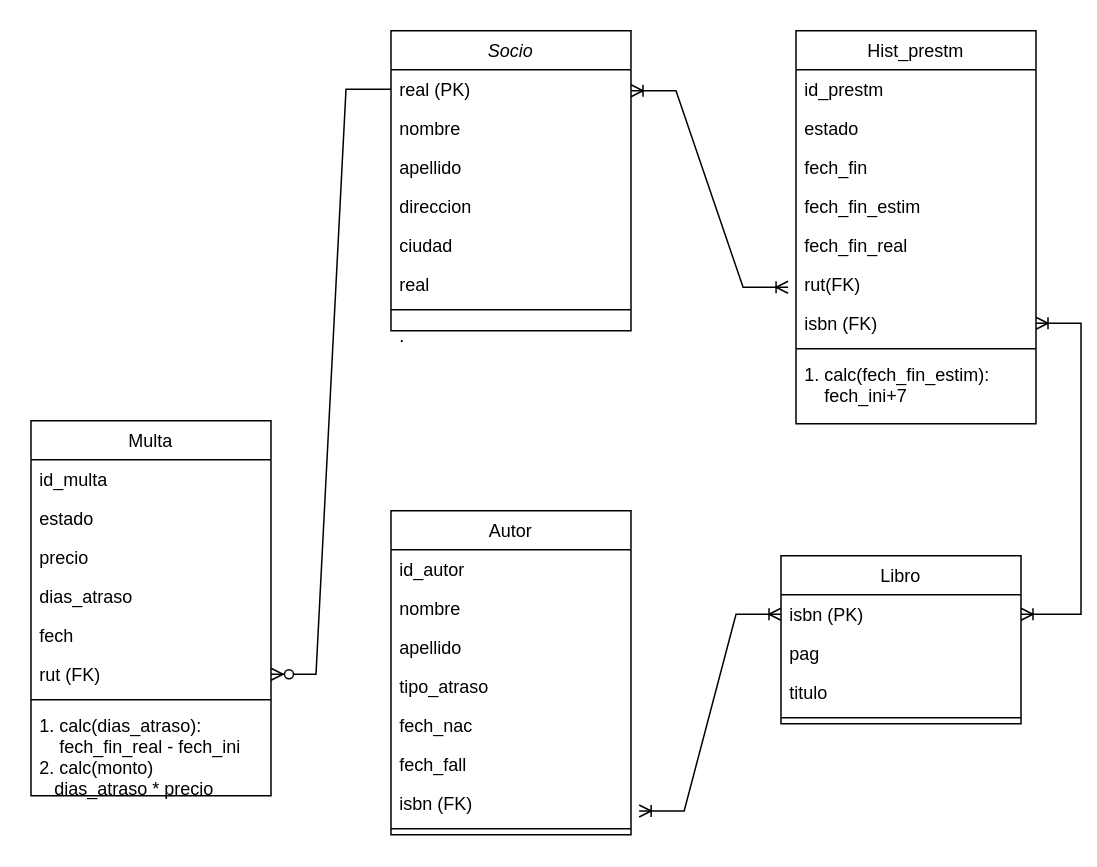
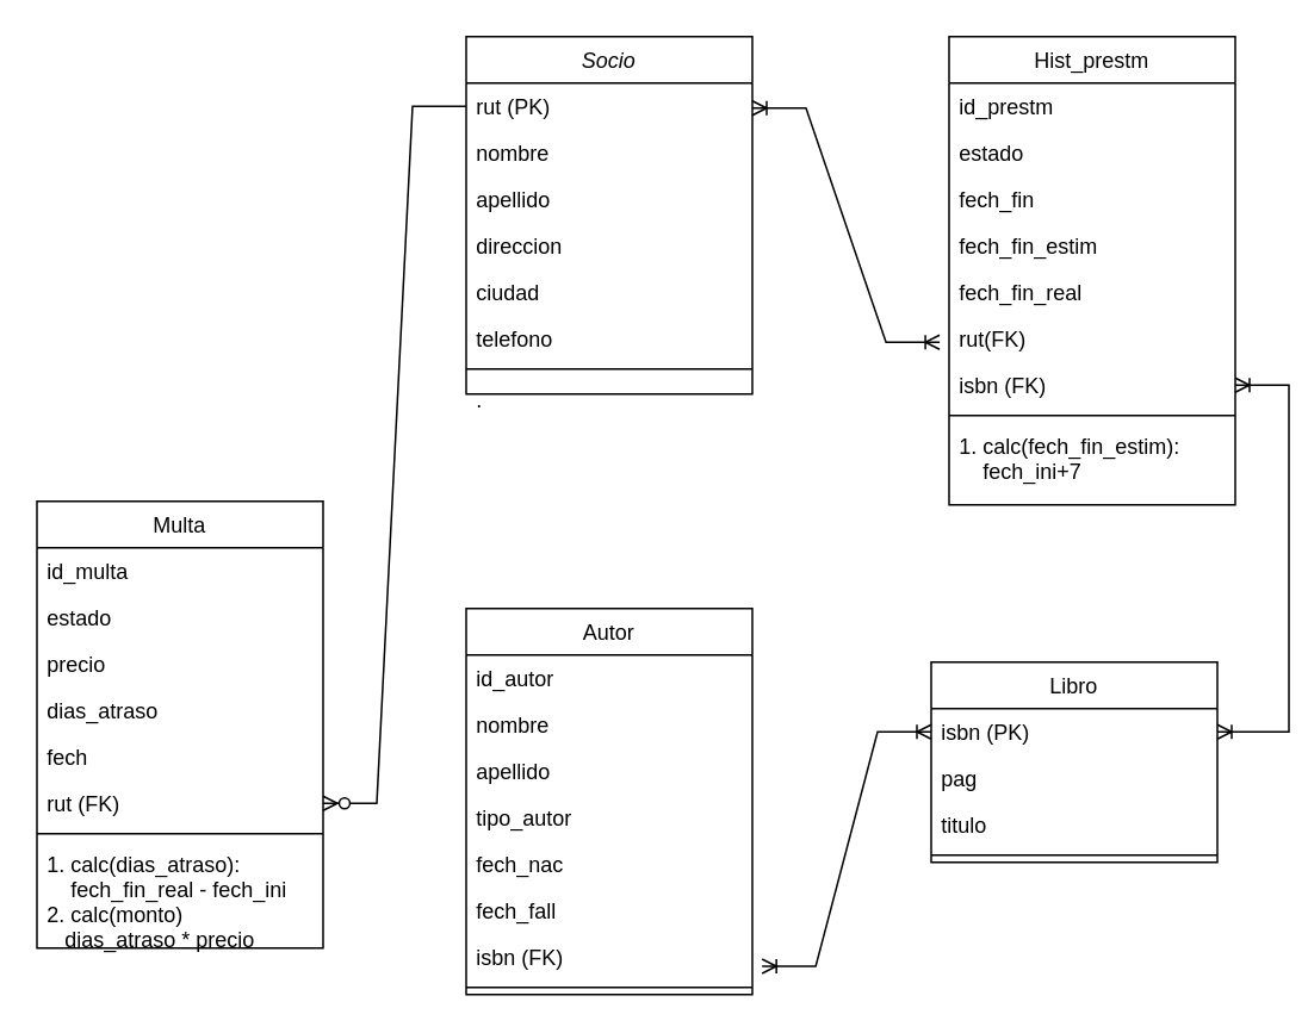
- <mxCell id="3" value="real (PK)" style="text;align=left;verticalAlign=top;spacingLeft=4;spacingRight=4;overflow=hidden;rotatable=0;points=[[0,0.5],[1,0.5]];portConstraint=eastwest;rounded=0;shadow=0;html=0;" parent="2" vertex="1"><mxGeometry y="26" width="160" height="26" as="geometry" /></mxCell>
+ <mxCell id="3" value="rut (PK)" style="text;align=left;verticalAlign=top;spacingLeft=4;spacingRight=4;overflow=hidden;rotatable=0;points=[[0,0.5],[1,0.5]];portConstraint=eastwest;rounded=0;shadow=0;html=0;" parent="2" vertex="1"><mxGeometry y="26" width="160" height="26" as="geometry" /></mxCell>
- <mxCell id="8" value="real" style="text;align=left;verticalAlign=top;spacingLeft=4;spacingRight=4;overflow=hidden;rotatable=0;points=[[0,0.5],[1,0.5]];portConstraint=eastwest;rounded=0;shadow=0;html=0;" vertex="1" parent="2"><mxGeometry y="156" width="160" height="26" as="geometry" /></mxCell>
+ <mxCell id="8" value="telefono" style="text;align=left;verticalAlign=top;spacingLeft=4;spacingRight=4;overflow=hidden;rotatable=0;points=[[0,0.5],[1,0.5]];portConstraint=eastwest;rounded=0;shadow=0;html=0;" vertex="1" parent="2"><mxGeometry y="156" width="160" height="26" as="geometry" /></mxCell>
- <mxCell id="42" value="tipo_atraso" style="text;align=left;verticalAlign=top;spacingLeft=4;spacingRight=4;overflow=hidden;rotatable=0;points=[[0,0.5],[1,0.5]];portConstraint=eastwest;" vertex="1" parent="38"><mxGeometry y="104" width="160" height="26" as="geometry" /></mxCell>
+ <mxCell id="42" value="tipo_autor" style="text;align=left;verticalAlign=top;spacingLeft=4;spacingRight=4;overflow=hidden;rotatable=0;points=[[0,0.5],[1,0.5]];portConstraint=eastwest;" vertex="1" parent="38"><mxGeometry y="104" width="160" height="26" as="geometry" /></mxCell>
